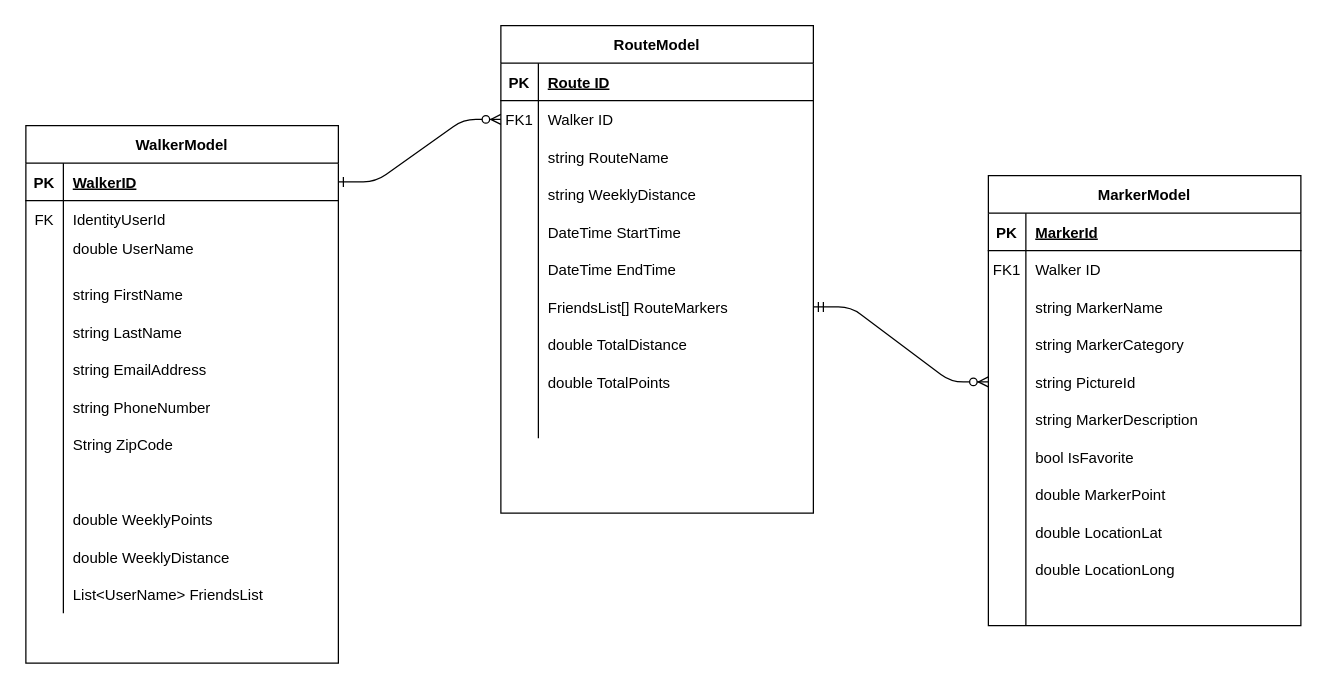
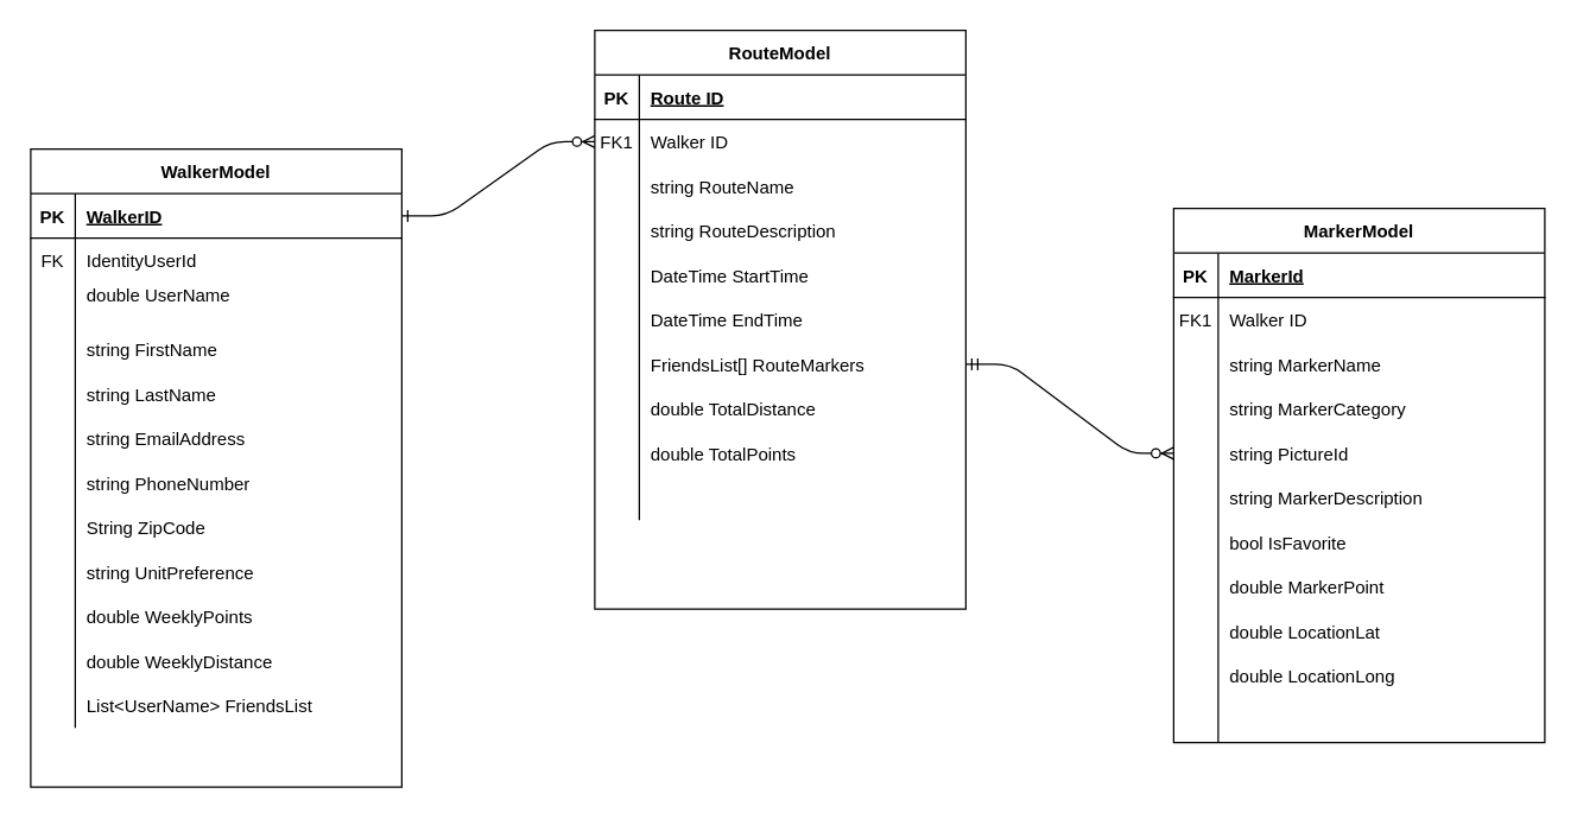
- <mxCell id="15" value="string WeeklyDistance" style="shape=partialRectangle;connectable=0;fillColor=none;top=0;left=0;bottom=0;right=0;align=left;spacingLeft=6;overflow=hidden;" vertex="1" parent="13"><mxGeometry x="30" width="220" height="30" as="geometry" /></mxCell>
+ <mxCell id="15" value="string RouteDescription" style="shape=partialRectangle;connectable=0;fillColor=none;top=0;left=0;bottom=0;right=0;align=left;spacingLeft=6;overflow=hidden;" vertex="1" parent="13"><mxGeometry x="30" width="220" height="30" as="geometry" /></mxCell>
+ <mxCell id="61" value="string UnitPreference" style="shape=partialRectangle;connectable=0;fillColor=none;top=0;left=0;bottom=0;right=0;align=left;spacingLeft=6;overflow=hidden;" vertex="1" parent="59"><mxGeometry x="30" width="220" height="30" as="geometry" /></mxCell>
